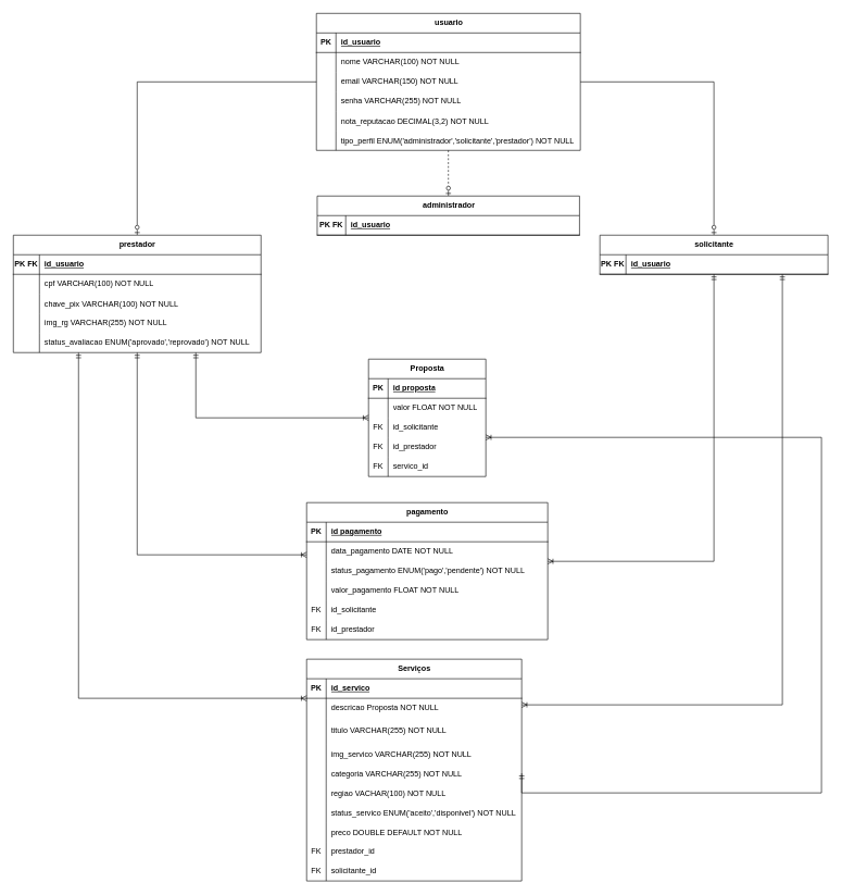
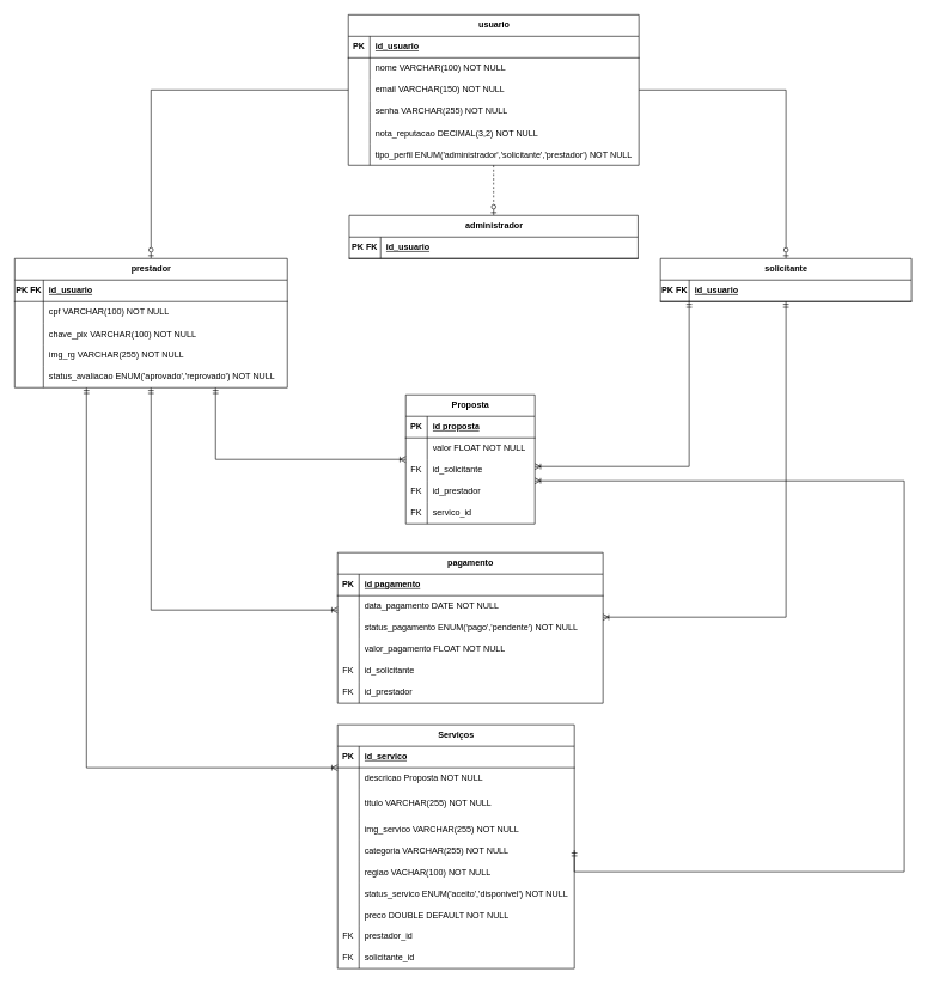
+ <mxCell id="47" style="edgeStyle=orthogonalEdgeStyle;rounded=0;orthogonalLoop=1;jettySize=auto;html=1;startArrow=ERmandOne;startFill=0;endArrow=ERoneToMany;endFill=0;" parent="1" source="50" target="54" edge="1"><mxGeometry relative="1" as="geometry"><Array as="points"><mxPoint x="960" y="650" /></Array></mxGeometry></mxCell>
- <mxCell id="49" style="edgeStyle=orthogonalEdgeStyle;rounded=0;orthogonalLoop=1;jettySize=auto;html=1;endArrow=ERoneToMany;endFill=0;startFill=0;startArrow=ERmandOne;" parent="1" source="50" target="70" edge="1"><mxGeometry relative="1" as="geometry"><Array as="points"><mxPoint x="1200" y="1080" /></Array></mxGeometry></mxCell>
